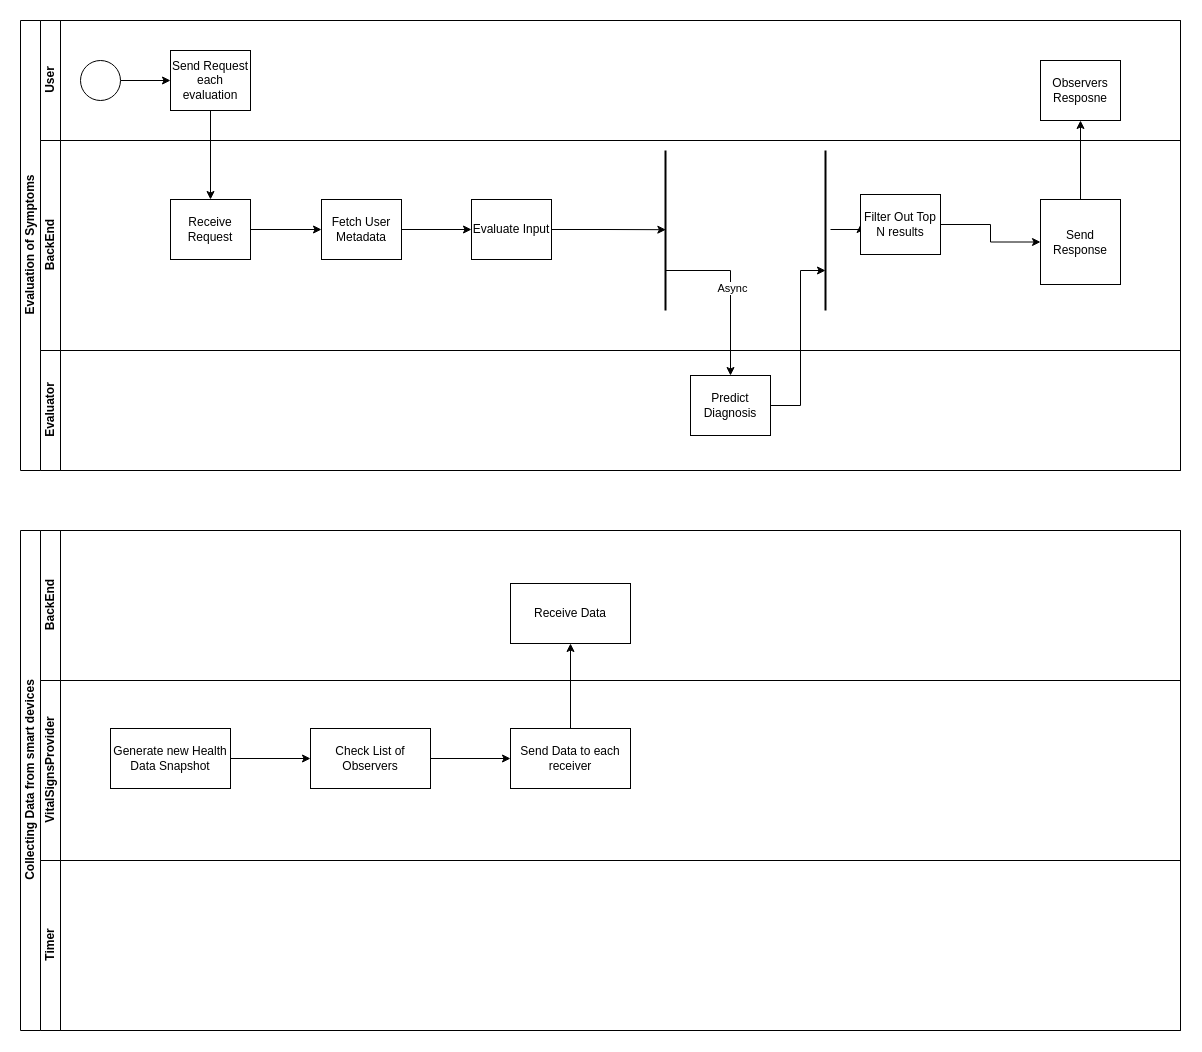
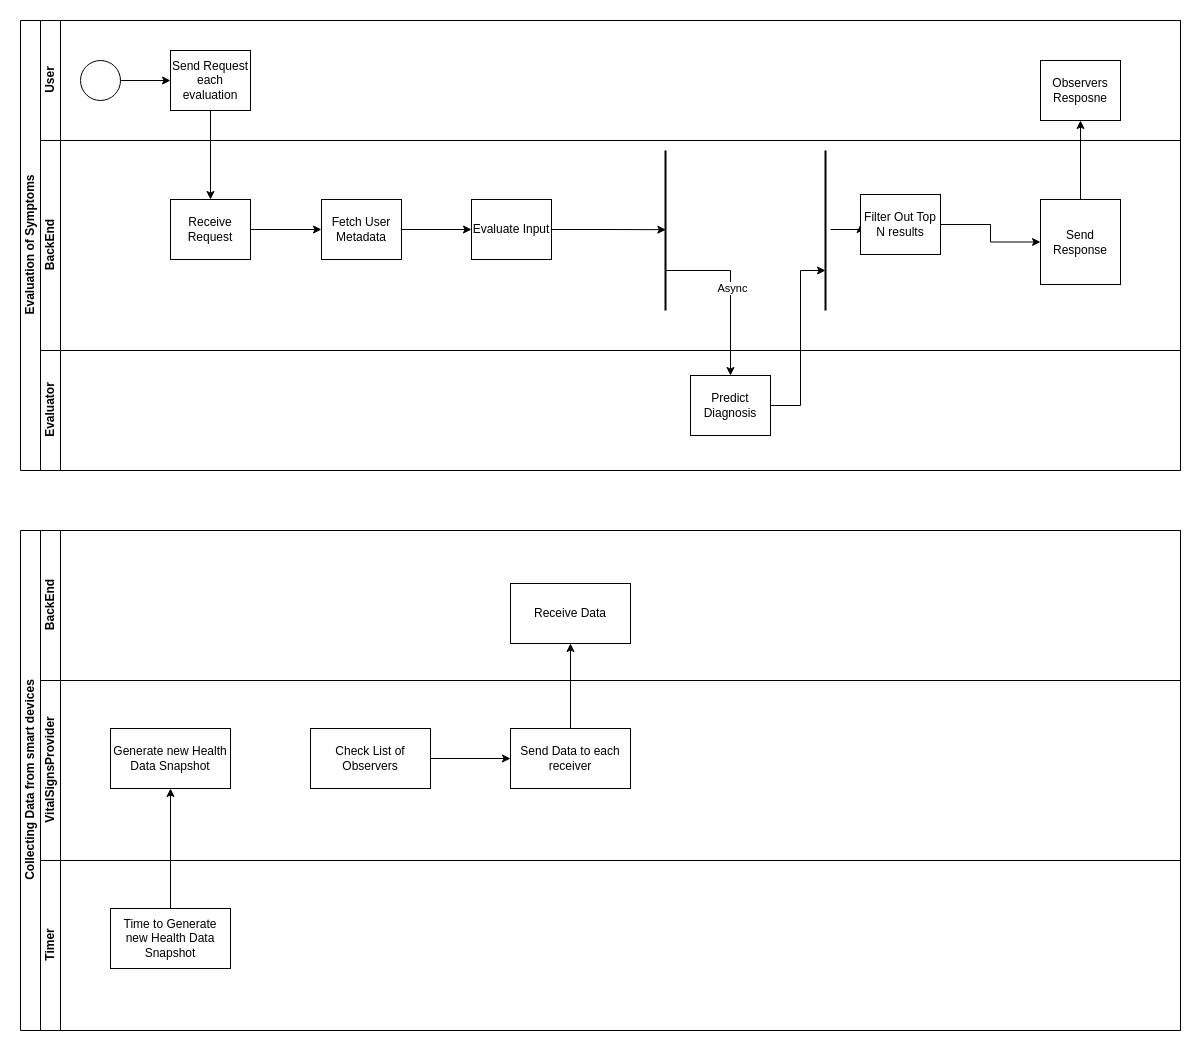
- <mxCell id="32" value="" style="edgeStyle=orthogonalEdgeStyle;rounded=0;orthogonalLoop=1;jettySize=auto;html=1;" parent="31" source="33" target="35" edge="1"><mxGeometry relative="1" as="geometry" /></mxCell>
+ <mxCell id="39" style="edgeStyle=orthogonalEdgeStyle;rounded=0;orthogonalLoop=1;jettySize=auto;html=1;entryX=0.5;entryY=1;entryDx=0;entryDy=0;" parent="28" source="38" target="33" edge="1"><mxGeometry relative="1" as="geometry" /></mxCell>
+ <mxCell id="38" value="Time to Generate new Health Data Snapshot" style="rounded=0;whiteSpace=wrap;html=1;" parent="37" vertex="1"><mxGeometry x="70" y="48" width="120" height="60" as="geometry" /></mxCell>
